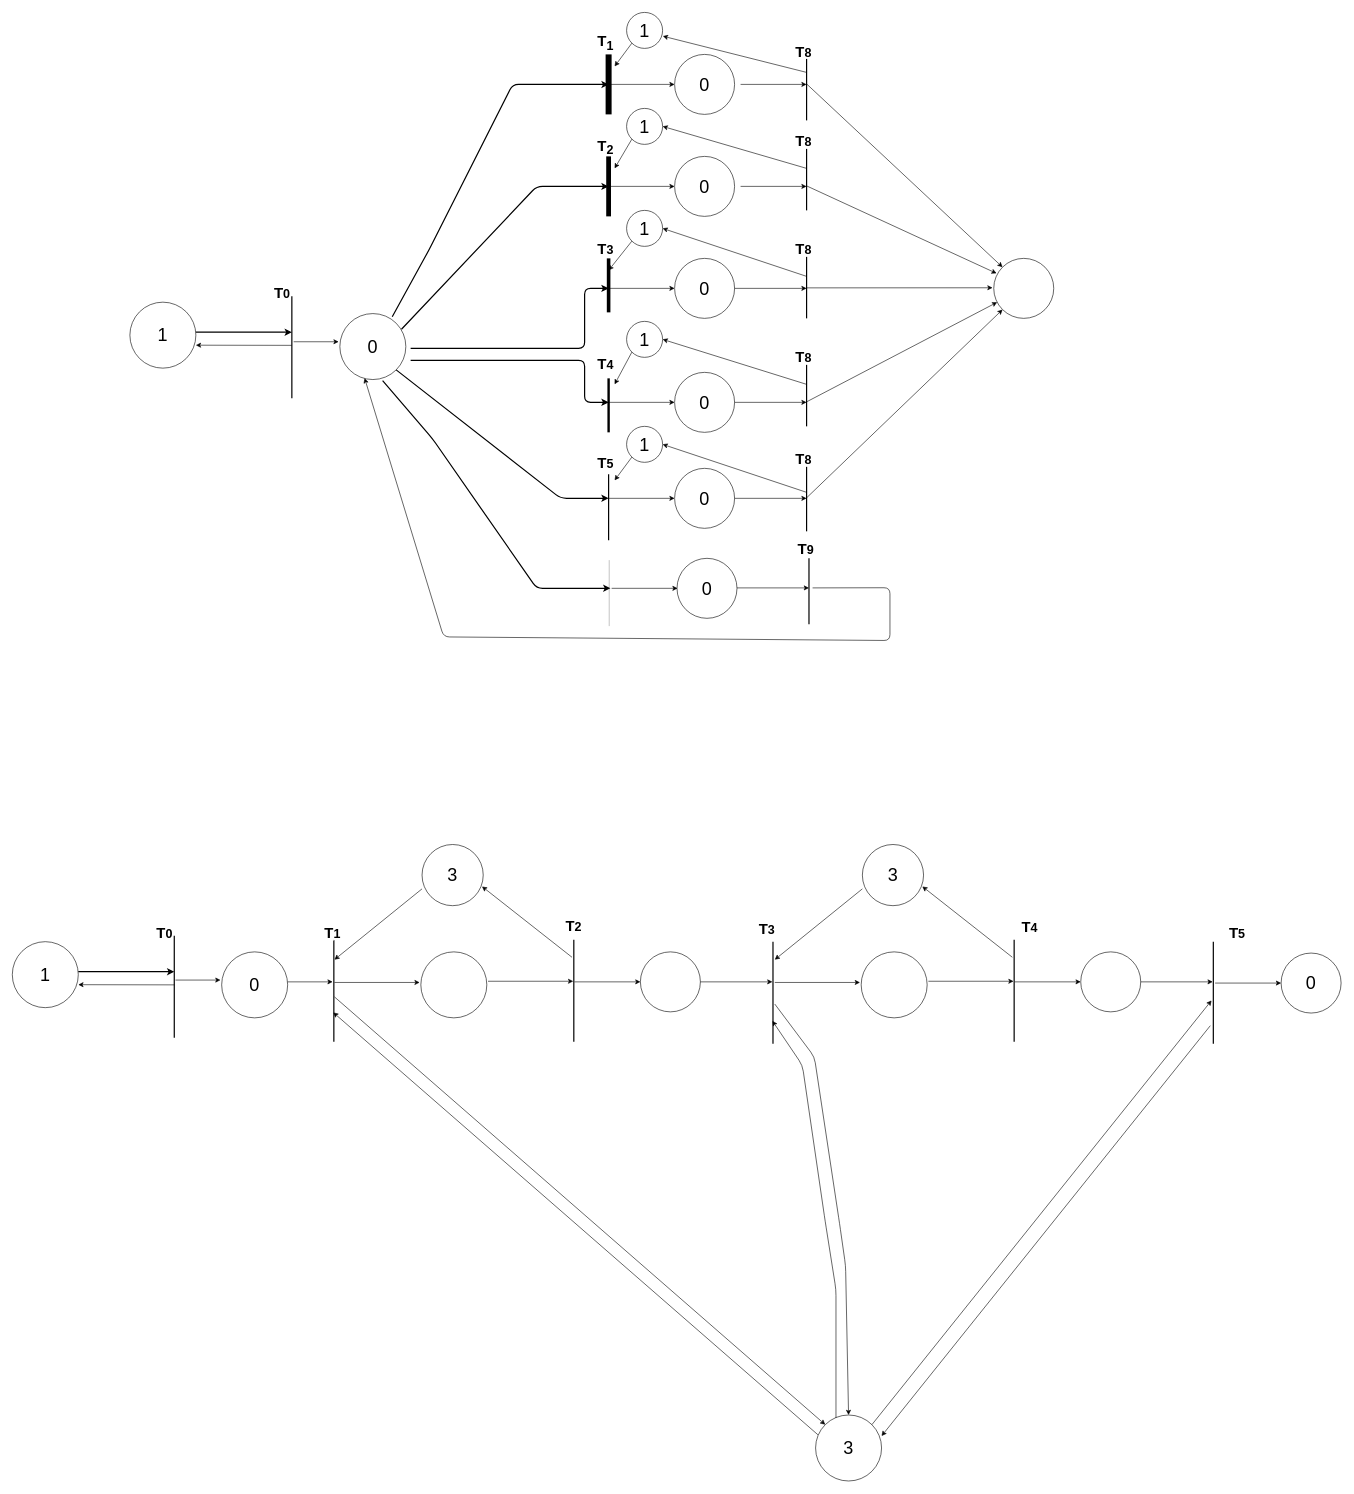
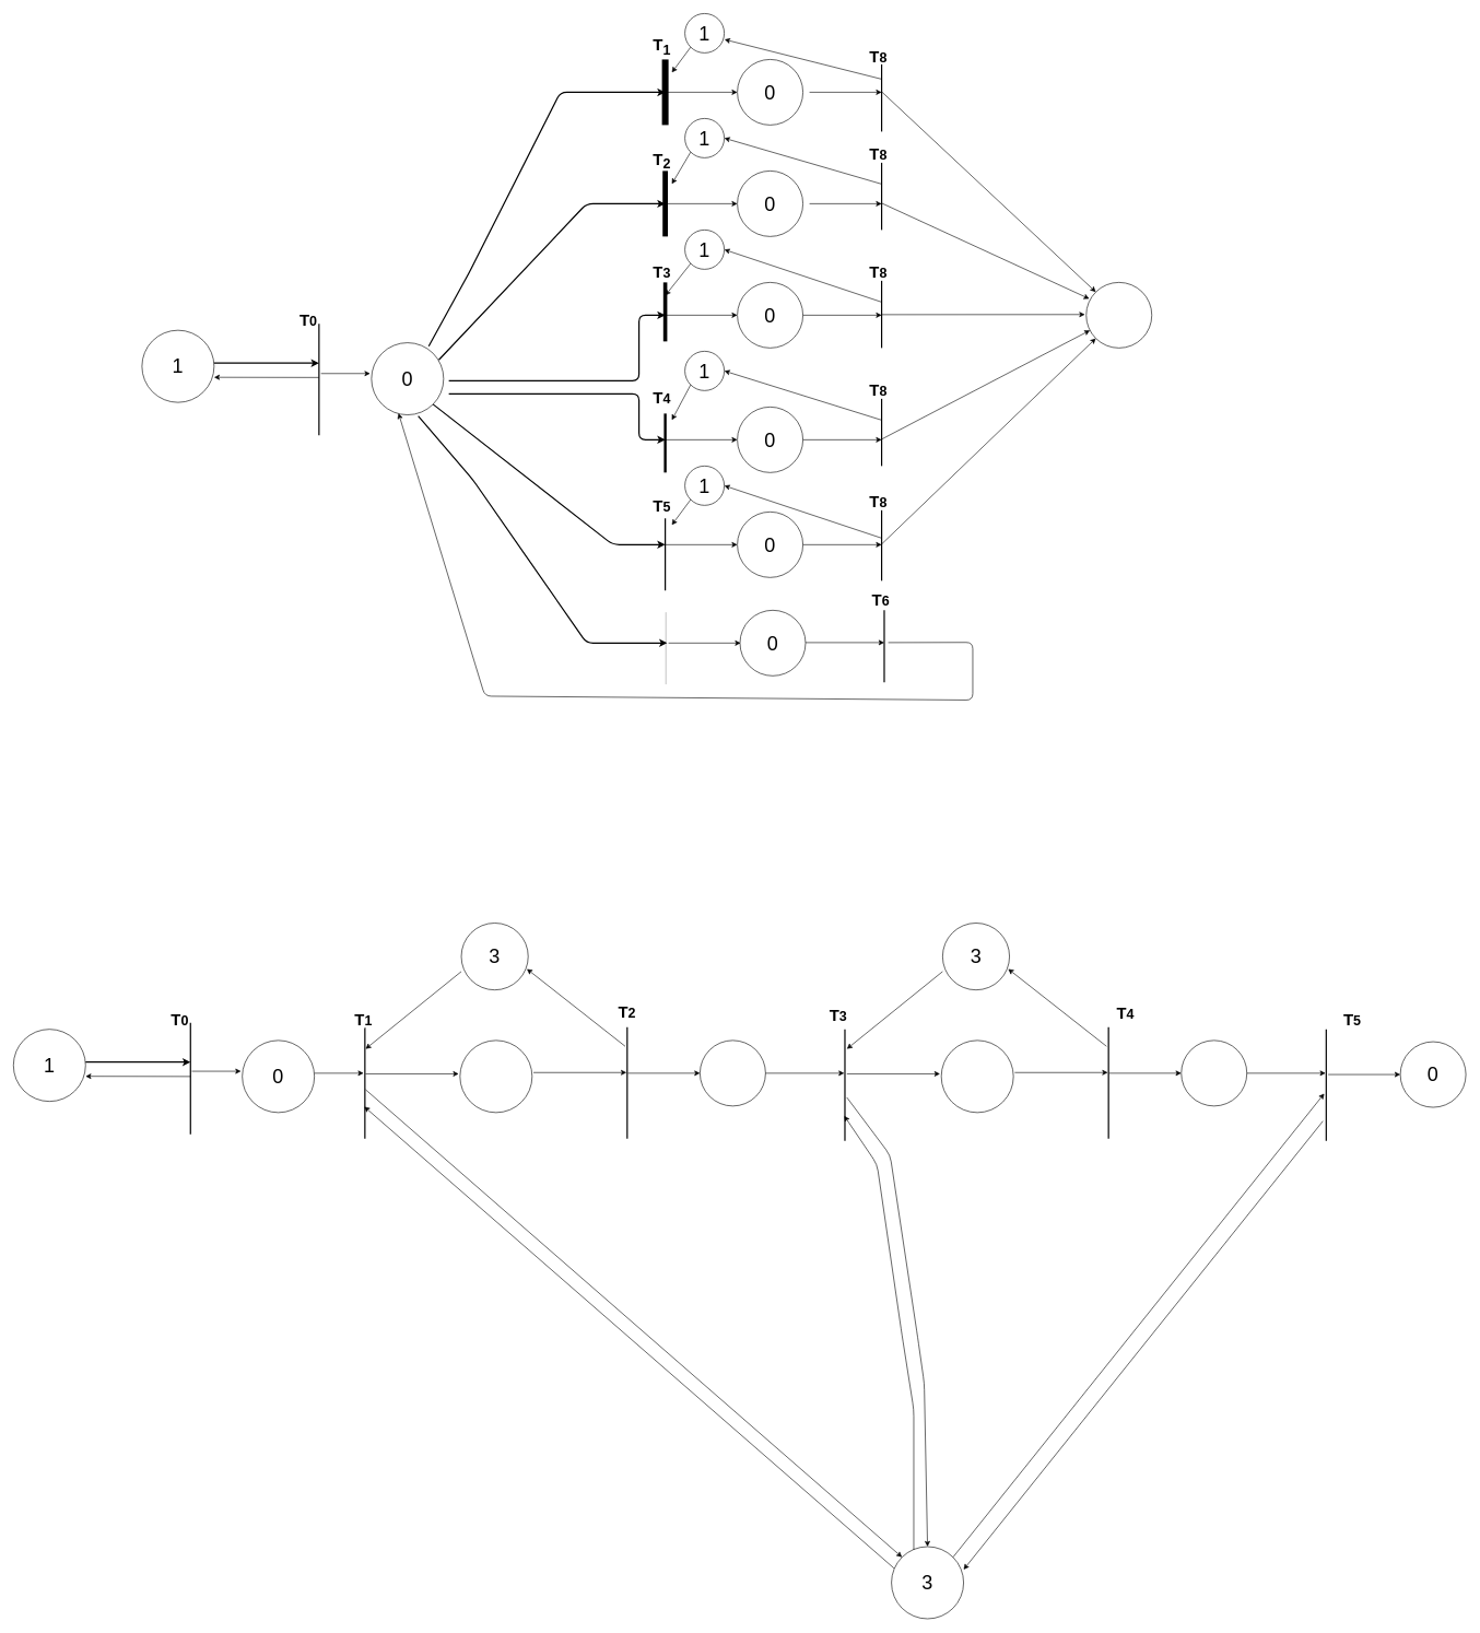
- <mxCell id="76" value="&lt;b style=&quot;font-size: 25px&quot;&gt;T&lt;/b&gt;&lt;b style=&quot;font-size: 20.833px&quot;&gt;9&lt;/b&gt;" style="text;html=1;strokeColor=none;fillColor=none;align=center;verticalAlign=middle;whiteSpace=wrap;rounded=0;" vertex="1" parent="1"><mxGeometry x="1308" y="903" width="70" height="20" as="geometry" /></mxCell>
+ <mxCell id="76" value="&lt;b style=&quot;font-size: 25px&quot;&gt;T&lt;/b&gt;&lt;b style=&quot;font-size: 20.833px&quot;&gt;6&lt;/b&gt;" style="text;html=1;strokeColor=none;fillColor=none;align=center;verticalAlign=middle;whiteSpace=wrap;rounded=0;" vertex="1" parent="1"><mxGeometry x="1308" y="903" width="70" height="20" as="geometry" /></mxCell>
